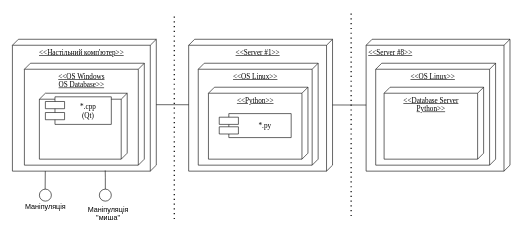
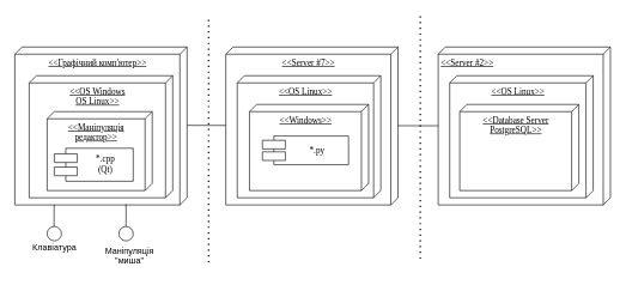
- <mxCell id="3" value="&amp;lt;&amp;lt;Настільний комп'ютер&amp;gt;&amp;gt;" style="verticalAlign=top;align=center;spacingTop=8;spacingLeft=2;spacingRight=12;shape=cube;size=10;direction=south;fontStyle=4;html=1;rounded=0;shadow=0;comic=0;labelBackgroundColor=none;strokeWidth=1;fontFamily=Verdana;fontSize=12" parent="1" vertex="1"><mxGeometry x="20" y="65" width="240" height="220" as="geometry" /></mxCell>
+ <mxCell id="3" value="&amp;lt;&amp;lt;Графічний комп'ютер&amp;gt;&amp;gt;" style="verticalAlign=top;align=center;spacingTop=8;spacingLeft=2;spacingRight=12;shape=cube;size=10;direction=south;fontStyle=4;html=1;rounded=0;shadow=0;comic=0;labelBackgroundColor=none;strokeWidth=1;fontFamily=Verdana;fontSize=12" parent="1" vertex="1"><mxGeometry x="20" y="65" width="240" height="220" as="geometry" /></mxCell>
- <mxCell id="8" value="&amp;lt;&amp;lt;Server #1&amp;gt;&amp;gt;" style="verticalAlign=top;align=center;spacingTop=8;spacingLeft=2;spacingRight=12;shape=cube;size=10;direction=south;fontStyle=4;html=1;rounded=0;shadow=0;comic=0;labelBackgroundColor=none;strokeWidth=1;fontFamily=Verdana;fontSize=12" parent="1" vertex="1"><mxGeometry x="314" y="65" width="240" height="220" as="geometry" /></mxCell>
+ <mxCell id="8" value="&amp;lt;&amp;lt;Server #7&amp;gt;&amp;gt;" style="verticalAlign=top;align=center;spacingTop=8;spacingLeft=2;spacingRight=12;shape=cube;size=10;direction=south;fontStyle=4;html=1;rounded=0;shadow=0;comic=0;labelBackgroundColor=none;strokeWidth=1;fontFamily=Verdana;fontSize=12" parent="1" vertex="1"><mxGeometry x="314" y="65" width="240" height="220" as="geometry" /></mxCell>
- <mxCell id="12" value="&amp;lt;&amp;lt;Server #8&amp;gt;&amp;gt;" style="verticalAlign=top;align=left;spacingTop=8;spacingLeft=2;spacingRight=12;shape=cube;size=10;direction=south;fontStyle=4;html=1;rounded=0;shadow=0;comic=0;labelBackgroundColor=none;strokeWidth=1;fontFamily=Verdana;fontSize=12" parent="1" vertex="1"><mxGeometry x="610" y="65" width="240" height="220" as="geometry" /></mxCell>
+ <mxCell id="12" value="&amp;lt;&amp;lt;Server #2&amp;gt;&amp;gt;" style="verticalAlign=top;align=left;spacingTop=8;spacingLeft=2;spacingRight=12;shape=cube;size=10;direction=south;fontStyle=4;html=1;rounded=0;shadow=0;comic=0;labelBackgroundColor=none;strokeWidth=1;fontFamily=Verdana;fontSize=12" parent="1" vertex="1"><mxGeometry x="610" y="65" width="240" height="220" as="geometry" /></mxCell>
- <mxCell id="5" value="&lt;div&gt;&amp;lt;&amp;lt;OS Windows&lt;/div&gt;&lt;div&gt;OS Database&amp;gt;&amp;gt;&lt;/div&gt;" style="verticalAlign=top;align=center;spacingTop=8;spacingLeft=2;spacingRight=12;shape=cube;size=10;direction=south;fontStyle=4;html=1;rounded=0;shadow=0;comic=0;labelBackgroundColor=none;strokeWidth=1;fontFamily=Verdana;fontSize=12" parent="1" vertex="1"><mxGeometry x="40" y="105" width="200" height="170" as="geometry" /></mxCell>
+ <mxCell id="5" value="&lt;div&gt;&amp;lt;&amp;lt;OS Windows&lt;/div&gt;&lt;div&gt;OS Linux&amp;gt;&amp;gt;&lt;/div&gt;" style="verticalAlign=top;align=center;spacingTop=8;spacingLeft=2;spacingRight=12;shape=cube;size=10;direction=south;fontStyle=4;html=1;rounded=0;shadow=0;comic=0;labelBackgroundColor=none;strokeWidth=1;fontFamily=Verdana;fontSize=12" parent="1" vertex="1"><mxGeometry x="40" y="105" width="200" height="170" as="geometry" /></mxCell>
- <mxCell id="10" value="&amp;lt;&amp;lt;Python&amp;gt;&amp;gt;" style="verticalAlign=top;align=center;spacingTop=8;spacingLeft=2;spacingRight=12;shape=cube;size=10;direction=south;fontStyle=4;html=1;rounded=0;shadow=0;comic=0;labelBackgroundColor=none;strokeWidth=1;fontFamily=Verdana;fontSize=12" parent="1" vertex="1"><mxGeometry x="347" y="145" width="166" height="120" as="geometry" /></mxCell>
+ <mxCell id="10" value="&amp;lt;&amp;lt;Windows&amp;gt;&amp;gt;" style="verticalAlign=top;align=center;spacingTop=8;spacingLeft=2;spacingRight=12;shape=cube;size=10;direction=south;fontStyle=4;html=1;rounded=0;shadow=0;comic=0;labelBackgroundColor=none;strokeWidth=1;fontFamily=Verdana;fontSize=12" parent="1" vertex="1"><mxGeometry x="347" y="145" width="166" height="120" as="geometry" /></mxCell>
- <mxCell id="14" value="&amp;lt;&amp;lt;Database Server&lt;br&gt;Python&amp;gt;&amp;gt;" style="verticalAlign=top;align=center;spacingTop=8;spacingLeft=2;spacingRight=12;shape=cube;size=10;direction=south;fontStyle=4;html=1;rounded=0;shadow=0;comic=0;labelBackgroundColor=none;strokeWidth=1;fontFamily=Verdana;fontSize=12" parent="1" vertex="1"><mxGeometry x="640" y="145" width="166" height="120" as="geometry" /></mxCell>
+ <mxCell id="14" value="&amp;lt;&amp;lt;Database Server&lt;br&gt;PostgreSQL&amp;gt;&amp;gt;" style="verticalAlign=top;align=center;spacingTop=8;spacingLeft=2;spacingRight=12;shape=cube;size=10;direction=south;fontStyle=4;html=1;rounded=0;shadow=0;comic=0;labelBackgroundColor=none;strokeWidth=1;fontFamily=Verdana;fontSize=12" parent="1" vertex="1"><mxGeometry x="640" y="145" width="166" height="120" as="geometry" /></mxCell>
- <mxCell id="21" value="&lt;div&gt;*.сpp&lt;/div&gt;&lt;div&gt;(Qt)&lt;br&gt;&lt;/div&gt;" style="shape=component;align=center;spacingLeft=31;rounded=0;shadow=0;comic=0;labelBackgroundColor=none;strokeWidth=1;fontFamily=Verdana;fontSize=12;html=1;" vertex="1" parent="1"><mxGeometry x="75" y="161" width="110" height="46" as="geometry" /></mxCell>
+ <mxCell id="21" value="&lt;div&gt;*.сpp&lt;/div&gt;&lt;div&gt;(Qt)&lt;br&gt;&lt;/div&gt;" style="shape=component;align=center;spacingLeft=31;rounded=0;shadow=0;comic=0;labelBackgroundColor=none;strokeWidth=1;fontFamily=Verdana;fontSize=12;html=1;" vertex="1" parent="1"><mxGeometry x="75" y="206" width="110" height="46" as="geometry" /></mxCell>
- <mxCell id="20" value="&amp;lt;&amp;lt;Графічний &lt;br&gt;редактор&amp;gt;&amp;gt;" style="verticalAlign=top;align=center;spacingTop=8;spacingLeft=2;spacingRight=12;shape=cube;size=10;direction=south;fontStyle=4;html=1;rounded=0;shadow=0;comic=0;labelBackgroundColor=none;strokeWidth=1;fontFamily=Verdana;fontSize=12" vertex="1" parent="1"><mxGeometry x="65" y="155" width="146.5" height="110" as="geometry" /></mxCell>
+ <mxCell id="20" value="&amp;lt;&amp;lt;Маніпуляція &lt;br&gt;редактор&amp;gt;&amp;gt;" style="verticalAlign=top;align=center;spacingTop=8;spacingLeft=2;spacingRight=12;shape=cube;size=10;direction=south;fontStyle=4;html=1;rounded=0;shadow=0;comic=0;labelBackgroundColor=none;strokeWidth=1;fontFamily=Verdana;fontSize=12" vertex="1" parent="1"><mxGeometry x="65" y="155" width="146.5" height="110" as="geometry" /></mxCell>
- <mxCell id="7" value="Маніпуляція" style="text;html=1;align=center;verticalAlign=middle;resizable=0;points=[];autosize=1;strokeColor=none;fillColor=none;" parent="1" vertex="1"><mxGeometry x="30" y="330" width="90" height="30" as="geometry" /></mxCell>
+ <mxCell id="7" value="Клавіатура" style="text;html=1;align=center;verticalAlign=middle;resizable=0;points=[];autosize=1;strokeColor=none;fillColor=none;" parent="1" vertex="1"><mxGeometry x="30" y="330" width="90" height="30" as="geometry" /></mxCell>
